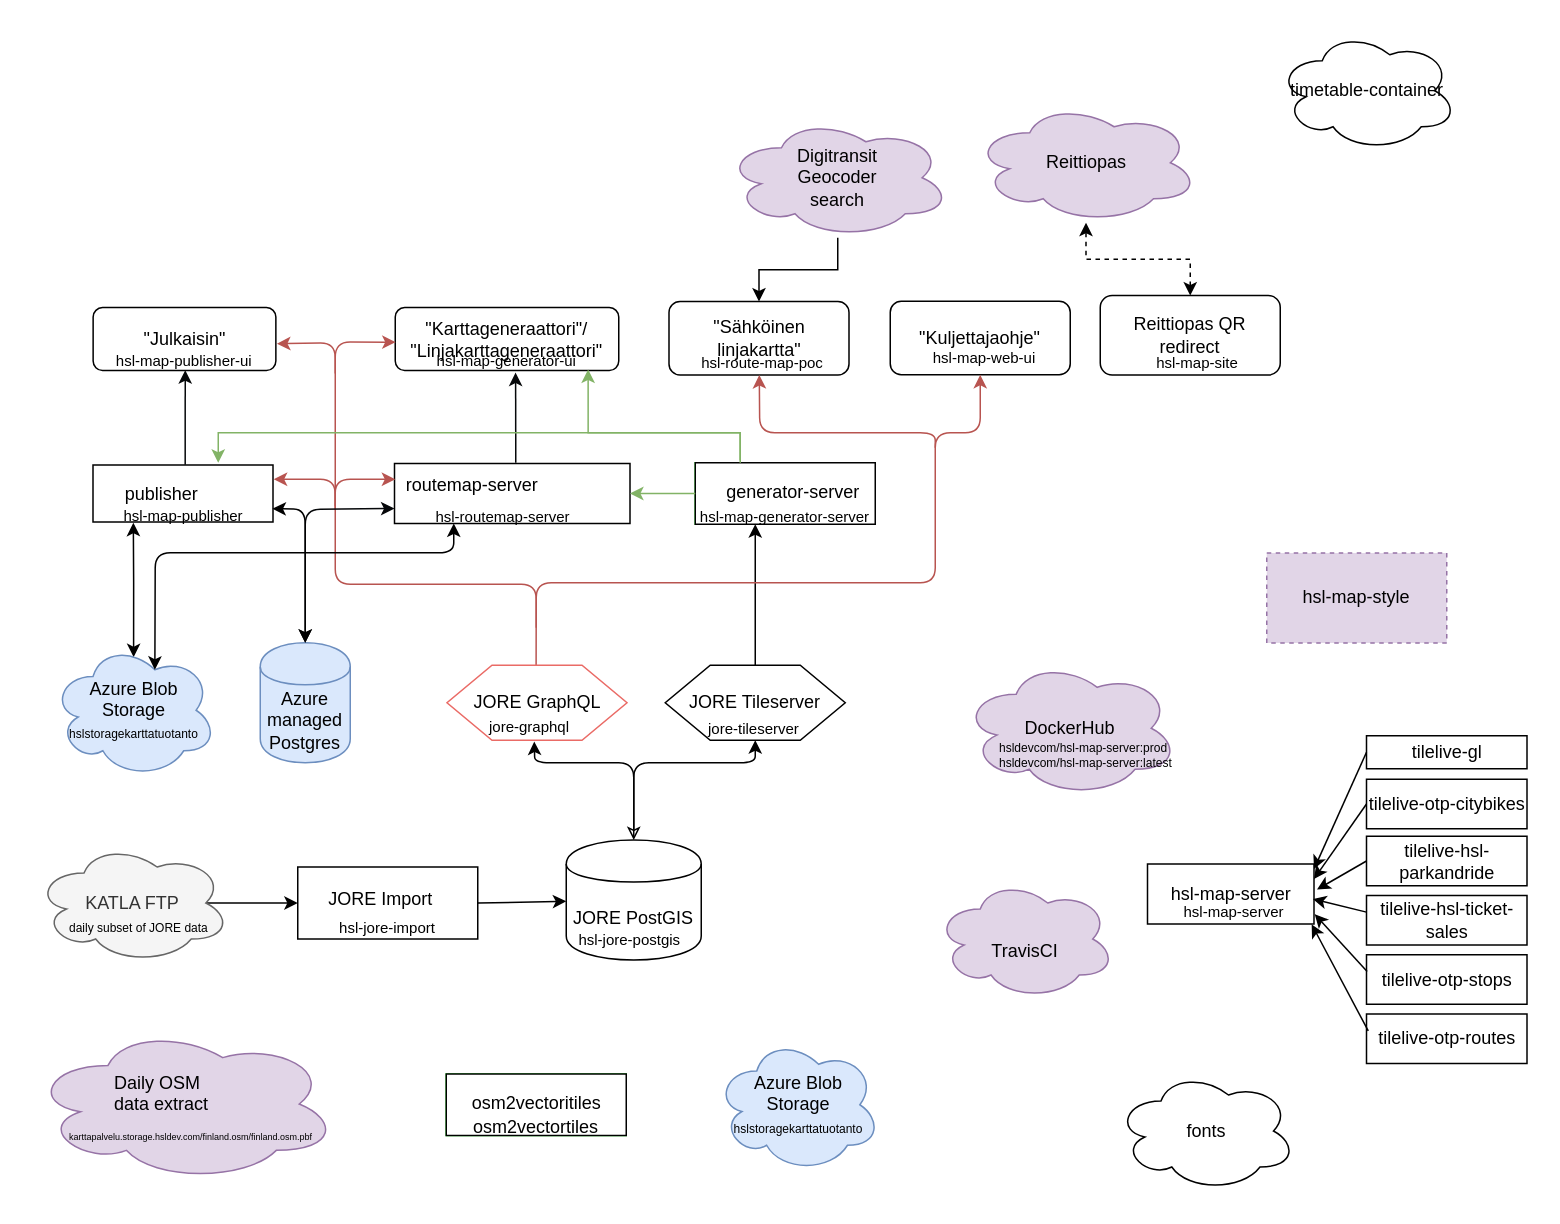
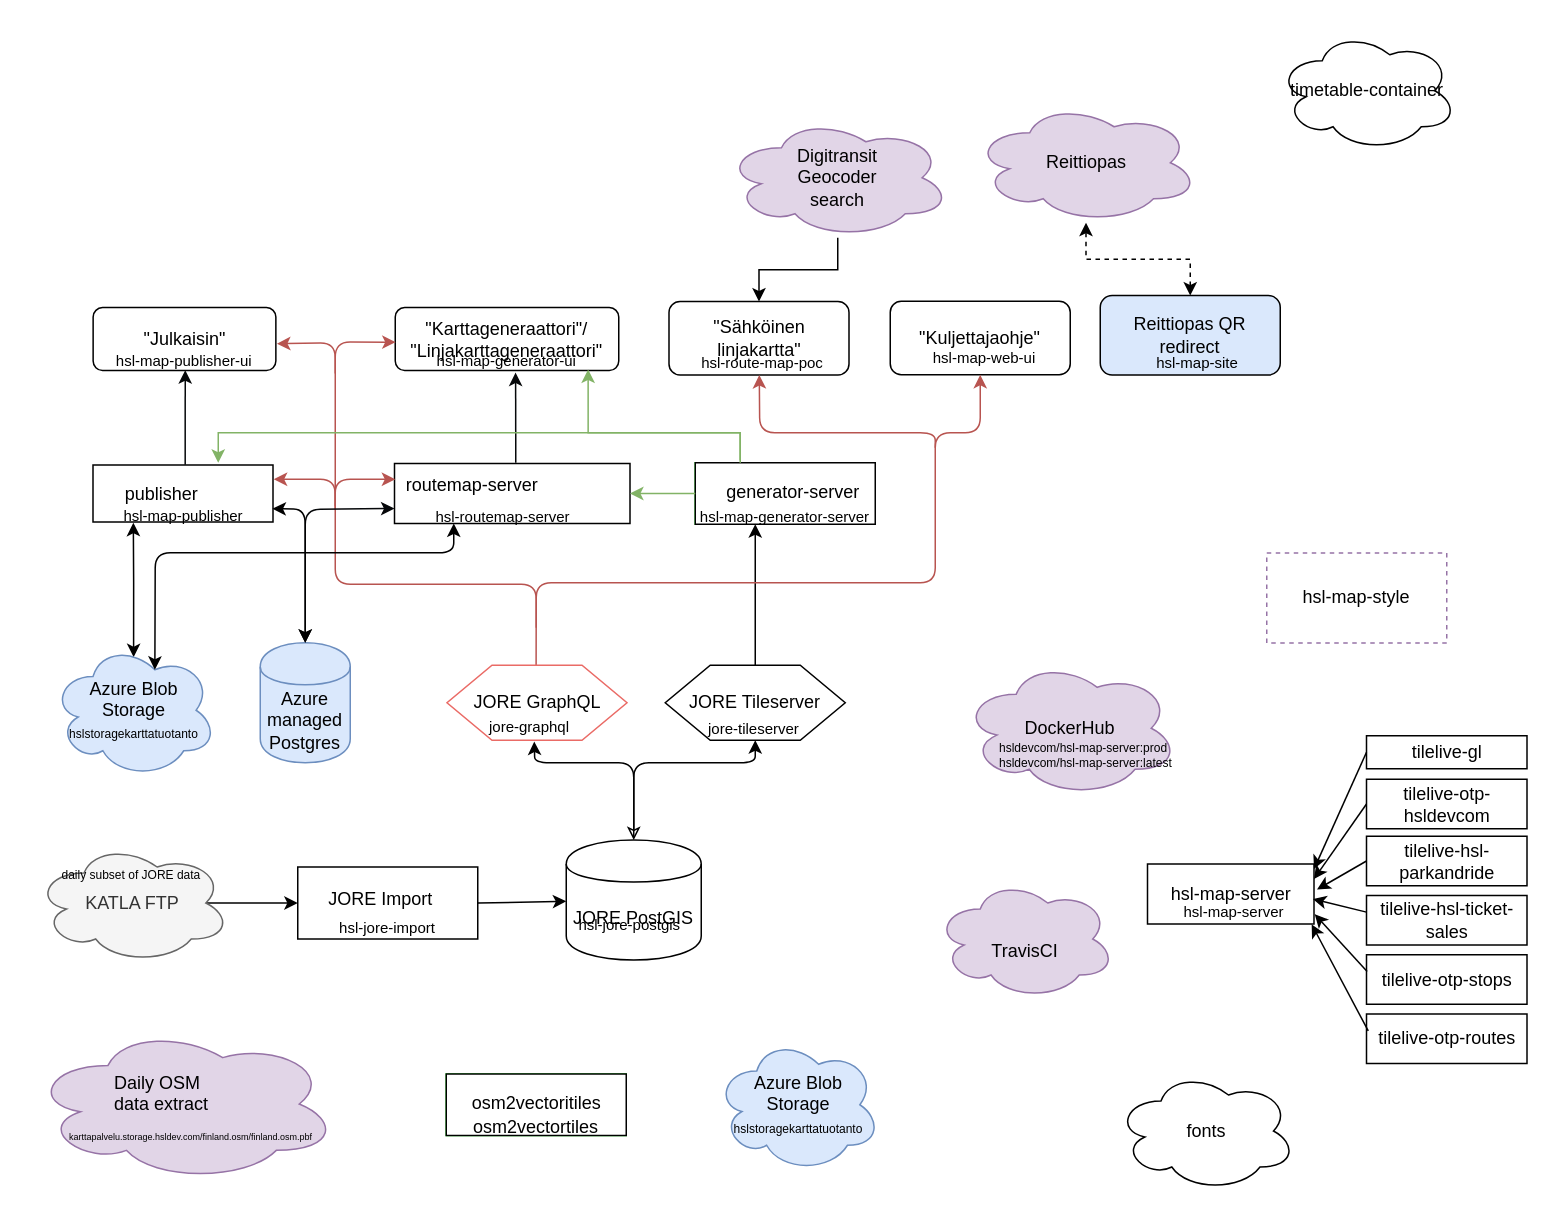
- <mxCell id="79" value="Reittiopas QR redirect" style="rounded=1;whiteSpace=wrap;html=1;shadow=0;glass=0;comic=0;fillColor=#ffffff;" parent="78" vertex="1"><mxGeometry width="120" height="53" as="geometry" /></mxCell>
+ <mxCell id="79" value="Reittiopas QR redirect" style="rounded=1;whiteSpace=wrap;html=1;shadow=0;glass=0;comic=0;fillColor=#dae8fc;" parent="78" vertex="1"><mxGeometry width="120" height="53" as="geometry" /></mxCell>
- <mxCell id="52" value="&lt;div&gt;hsl-map-style&lt;/div&gt;" style="rounded=0;whiteSpace=wrap;html=1;shadow=0;glass=0;dashed=1;comic=0;fillColor=#e1d5e7;strokeColor=#9673a6;" parent="1" vertex="1"><mxGeometry x="844" y="368.138" width="120" height="60" as="geometry" /></mxCell>
+ <mxCell id="52" value="&lt;div&gt;hsl-map-style&lt;/div&gt;" style="rounded=0;whiteSpace=wrap;html=1;shadow=0;glass=0;dashed=1;comic=0;fillColor=#ffffff;strokeColor=#9673a6;" parent="1" vertex="1"><mxGeometry x="844" y="368.138" width="120" height="60" as="geometry" /></mxCell>
- <mxCell id="106" value="&lt;div&gt;tilelive-otp-citybikes&lt;/div&gt;" style="rounded=0;whiteSpace=wrap;html=1;strokeColor=#000000;fillColor=none;" vertex="1" parent="1"><mxGeometry x="910.5" y="519" width="107" height="33" as="geometry" /></mxCell>
+ <mxCell id="106" value="&lt;div&gt;tilelive-otp-hsldevcom&lt;/div&gt;" style="rounded=0;whiteSpace=wrap;html=1;strokeColor=#000000;fillColor=none;" vertex="1" parent="1"><mxGeometry x="910.5" y="519" width="107" height="33" as="geometry" /></mxCell>
- <mxCell id="88" value="&lt;font style=&quot;font-size: 8px&quot;&gt;daily subset of JORE data&lt;br&gt;&lt;/font&gt;" style="text;html=1;resizable=0;points=[];autosize=1;align=left;verticalAlign=top;spacingTop=-4;" vertex="1" parent="1"><mxGeometry x="43.5" y="606.5" width="100" height="20" as="geometry" /></mxCell>
+ <mxCell id="88" value="&lt;font style=&quot;font-size: 8px&quot;&gt;daily subset of JORE data&lt;br&gt;&lt;/font&gt;" style="text;html=1;resizable=0;points=[];autosize=1;align=left;verticalAlign=top;spacingTop=-4;" vertex="1" parent="1"><mxGeometry x="38.5" y="571.5" width="100" height="20" as="geometry" /></mxCell>
- <mxCell id="5" value="&lt;font style=&quot;font-size: 10px&quot;&gt;hsl-jore-postgis&lt;/font&gt;" style="text;html=1;strokeColor=none;fillColor=none;align=center;verticalAlign=middle;whiteSpace=wrap;rounded=0;shadow=0;glass=0;comic=0;" parent="3" vertex="1"><mxGeometry x="5" y="56" width="75" height="20" as="geometry" /></mxCell>
+ <mxCell id="5" value="&lt;font style=&quot;font-size: 10px&quot;&gt;hsl-jore-postgis&lt;/font&gt;" style="text;html=1;strokeColor=none;fillColor=none;align=center;verticalAlign=middle;whiteSpace=wrap;rounded=0;shadow=0;glass=0;comic=0;" parent="3" vertex="1"><mxGeometry x="5" y="46" width="75" height="20" as="geometry" /></mxCell>
